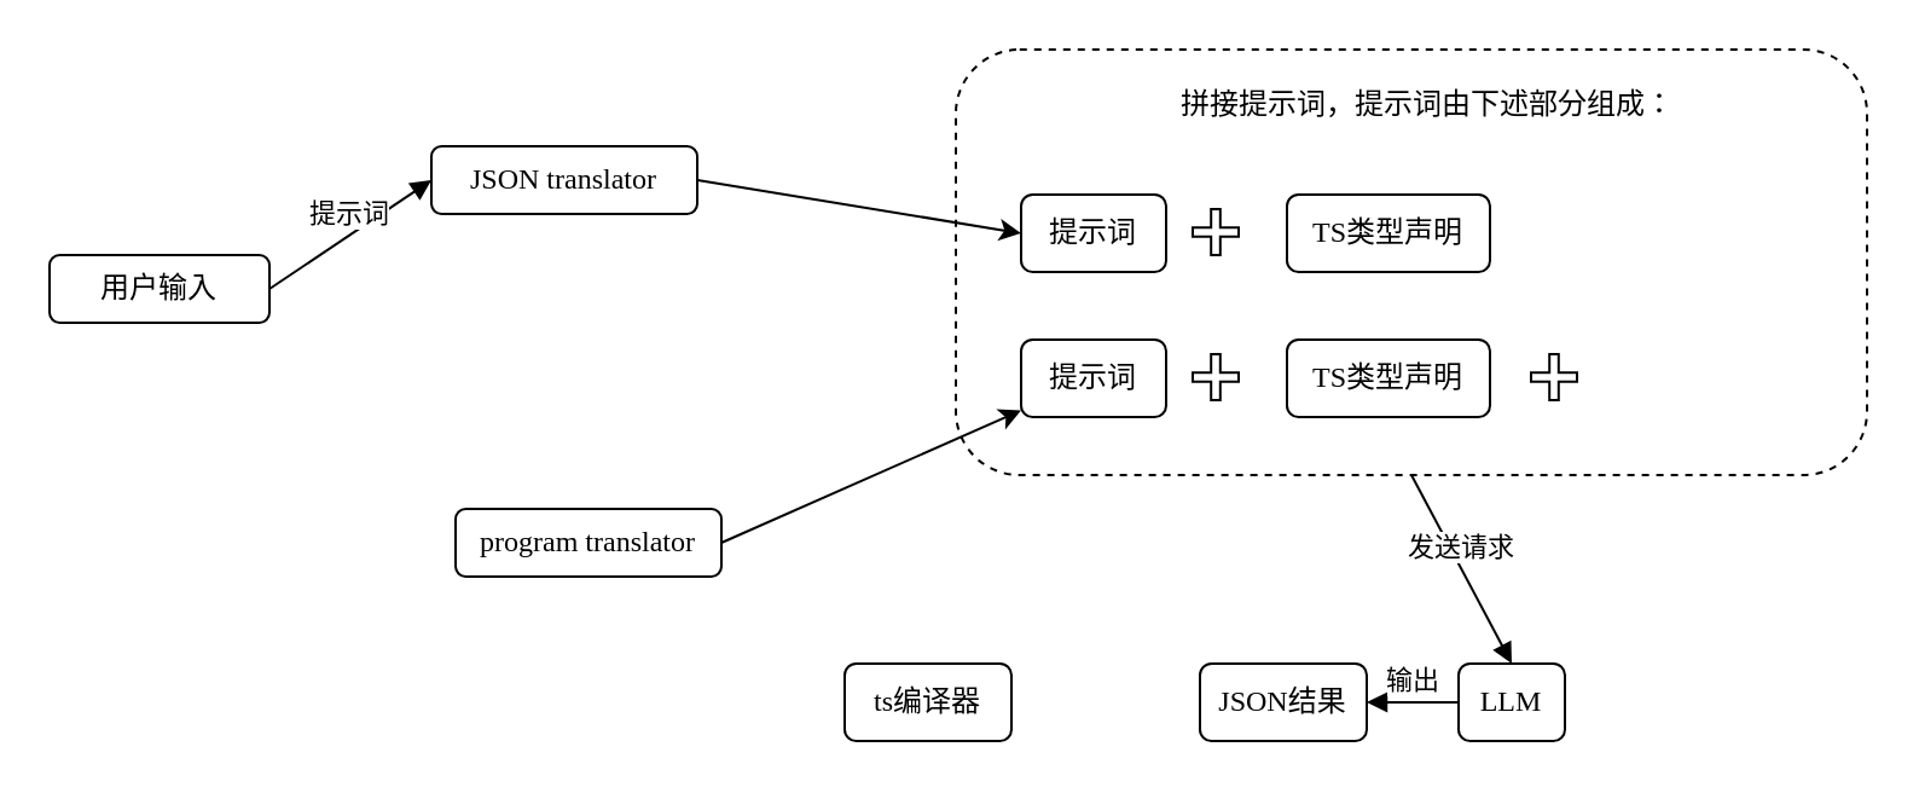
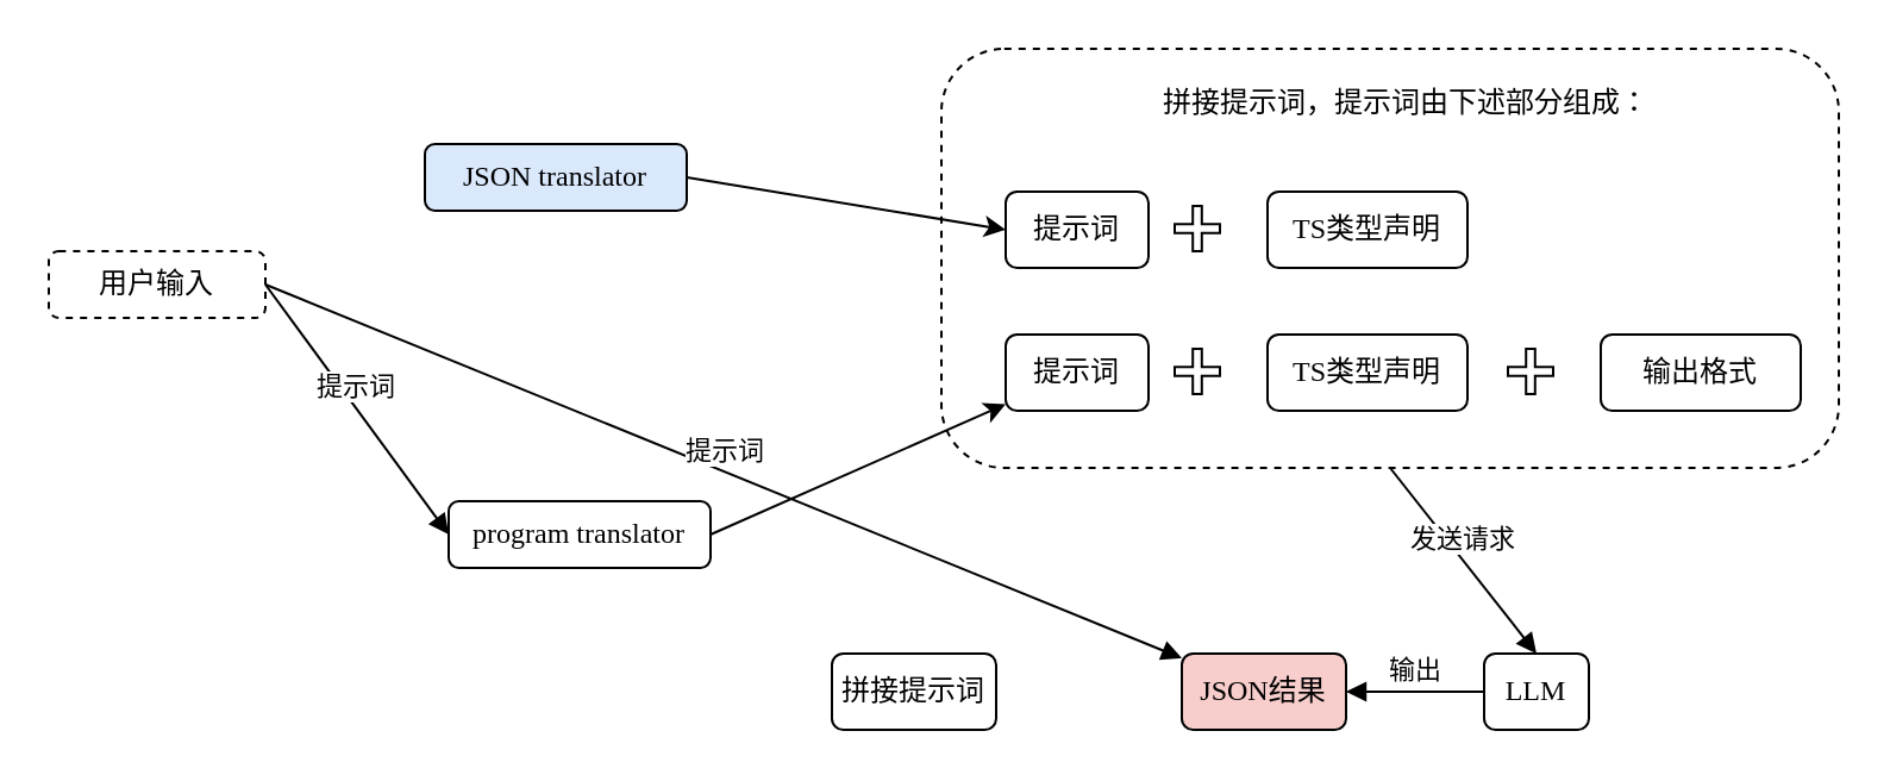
- <mxCell id="4" value="&lt;font face=&quot;Comic Sans MS&quot;&gt;JSON translator&lt;/font&gt;" style="rounded=1;whiteSpace=wrap;html=1;" vertex="1" parent="1"><mxGeometry x="178" y="60" width="110" height="28" as="geometry" /></mxCell>
+ <mxCell id="4" value="&lt;font face=&quot;Comic Sans MS&quot;&gt;JSON translator&lt;/font&gt;" style="rounded=1;whiteSpace=wrap;html=1;fillColor=#dae8fc;" vertex="1" parent="1"><mxGeometry x="178" y="60" width="110" height="28" as="geometry" /></mxCell>
- <mxCell id="6" value="提示词" style="html=1;verticalAlign=bottom;endArrow=block;curved=0;rounded=0;entryX=0;entryY=0.5;entryDx=0;entryDy=0;exitX=1;exitY=0.5;exitDx=0;exitDy=0;" edge="1" parent="1" source="3" target="4"><mxGeometry width="80" relative="1" as="geometry"><mxPoint x="93" y="49" as="sourcePoint" /><mxPoint x="173" y="49" as="targetPoint" /></mxGeometry></mxCell>
+ <mxCell id="6" value="提示词" style="html=1;verticalAlign=bottom;endArrow=block;curved=0;rounded=0;exitX=1;exitY=0.5;exitDx=0;exitDy=0;" edge="1" parent="1" source="3" target="21"><mxGeometry width="80" relative="1" as="geometry"><mxPoint x="93" y="49" as="sourcePoint" /><mxPoint x="173" y="49" as="targetPoint" /></mxGeometry></mxCell>
- <mxCell id="3" value="&lt;font face=&quot;Comic Sans MS&quot;&gt;用户输入&lt;/font&gt;" style="rounded=1;whiteSpace=wrap;html=1;" vertex="1" parent="1"><mxGeometry x="20" y="105" width="91" height="28" as="geometry" /></mxCell>
+ <mxCell id="3" value="&lt;font face=&quot;Comic Sans MS&quot;&gt;用户输入&lt;/font&gt;" style="rounded=1;whiteSpace=wrap;html=1;dashed=1;" vertex="1" parent="1"><mxGeometry x="20" y="105" width="91" height="28" as="geometry" /></mxCell>
+ <mxCell id="16" value="输出格式" style="rounded=1;whiteSpace=wrap;html=1;fontFamily=Comic Sans MS;" vertex="1" parent="1"><mxGeometry x="672" y="140" width="84" height="32" as="geometry" /></mxCell>
+ <mxCell id="7" value="提示词" style="html=1;verticalAlign=bottom;endArrow=block;curved=0;rounded=0;exitX=1;exitY=0.5;exitDx=0;exitDy=0;entryX=0;entryY=0.5;entryDx=0;entryDy=0;" edge="1" parent="1" source="3" target="5"><mxGeometry width="80" relative="1" as="geometry"><mxPoint x="93" y="169" as="sourcePoint" /><mxPoint x="173" y="169" as="targetPoint" /></mxGeometry></mxCell>
- <mxCell id="23" value="ts编译器" style="rounded=1;whiteSpace=wrap;html=1;fontFamily=Comic Sans MS;" vertex="1" parent="1"><mxGeometry x="349" y="274" width="69" height="32" as="geometry" /></mxCell>
+ <mxCell id="23" value="拼接提示词" style="rounded=1;whiteSpace=wrap;html=1;fontFamily=Comic Sans MS;" vertex="1" parent="1"><mxGeometry x="349" y="274" width="69" height="32" as="geometry" /></mxCell>
- <mxCell id="21" value="JSON结果" style="rounded=1;whiteSpace=wrap;html=1;fontFamily=Comic Sans MS;" vertex="1" parent="1"><mxGeometry x="496" y="274" width="69" height="32" as="geometry" /></mxCell>
+ <mxCell id="21" value="JSON结果" style="rounded=1;whiteSpace=wrap;html=1;fontFamily=Comic Sans MS;fillColor=#f8cecc;" vertex="1" parent="1"><mxGeometry x="496" y="274" width="69" height="32" as="geometry" /></mxCell>
- <mxCell id="20" value="LLM" style="rounded=1;whiteSpace=wrap;html=1;fontFamily=Comic Sans MS;" vertex="1" parent="1"><mxGeometry x="603" y="274" width="44" height="32" as="geometry" /></mxCell>
+ <mxCell id="20" value="LLM" style="rounded=1;whiteSpace=wrap;html=1;fontFamily=Comic Sans MS;" vertex="1" parent="1"><mxGeometry x="623" y="274" width="44" height="32" as="geometry" /></mxCell>
